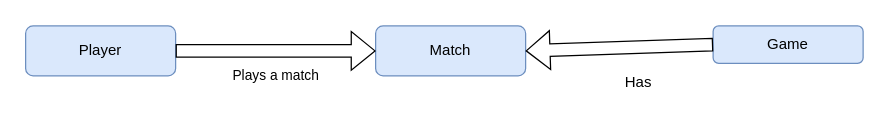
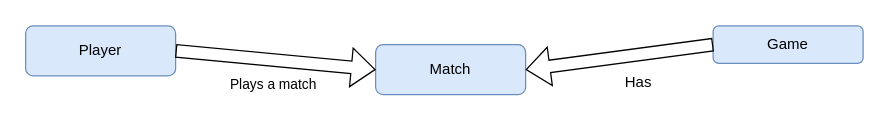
- <mxCell id="4" value="Match" style="rounded=1;whiteSpace=wrap;html=1;fillColor=#dae8fc;strokeColor=#6c8ebf;" vertex="1" parent="1"><mxGeometry x="300" y="20" width="120" height="40" as="geometry" /></mxCell>
+ <mxCell id="4" value="Match" style="rounded=1;whiteSpace=wrap;html=1;fillColor=#dae8fc;strokeColor=#6c8ebf;" vertex="1" parent="1"><mxGeometry x="300" y="35" width="120" height="40" as="geometry" /></mxCell>
